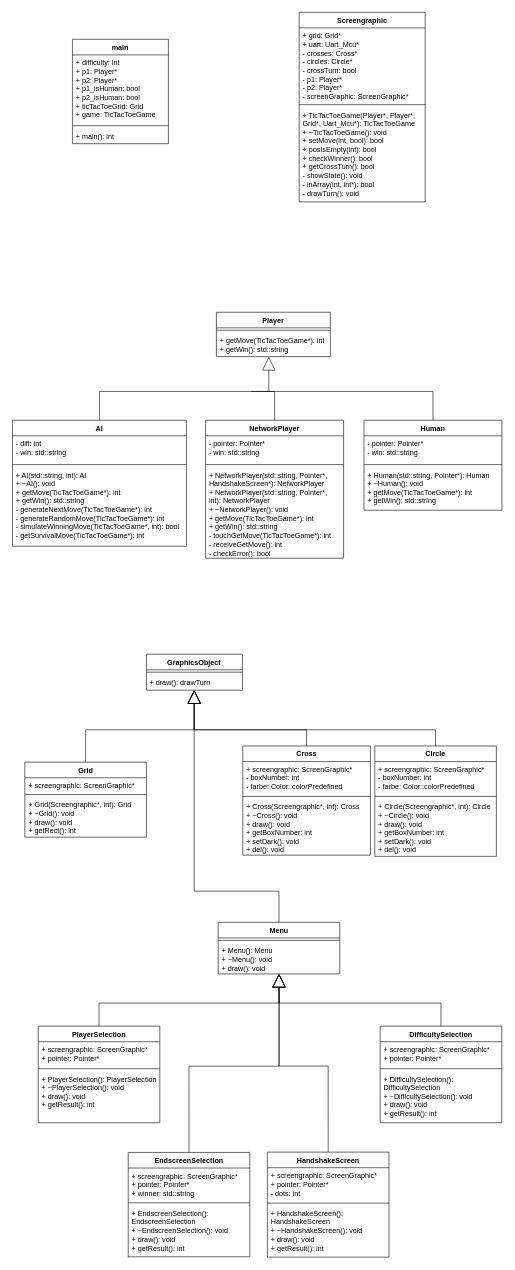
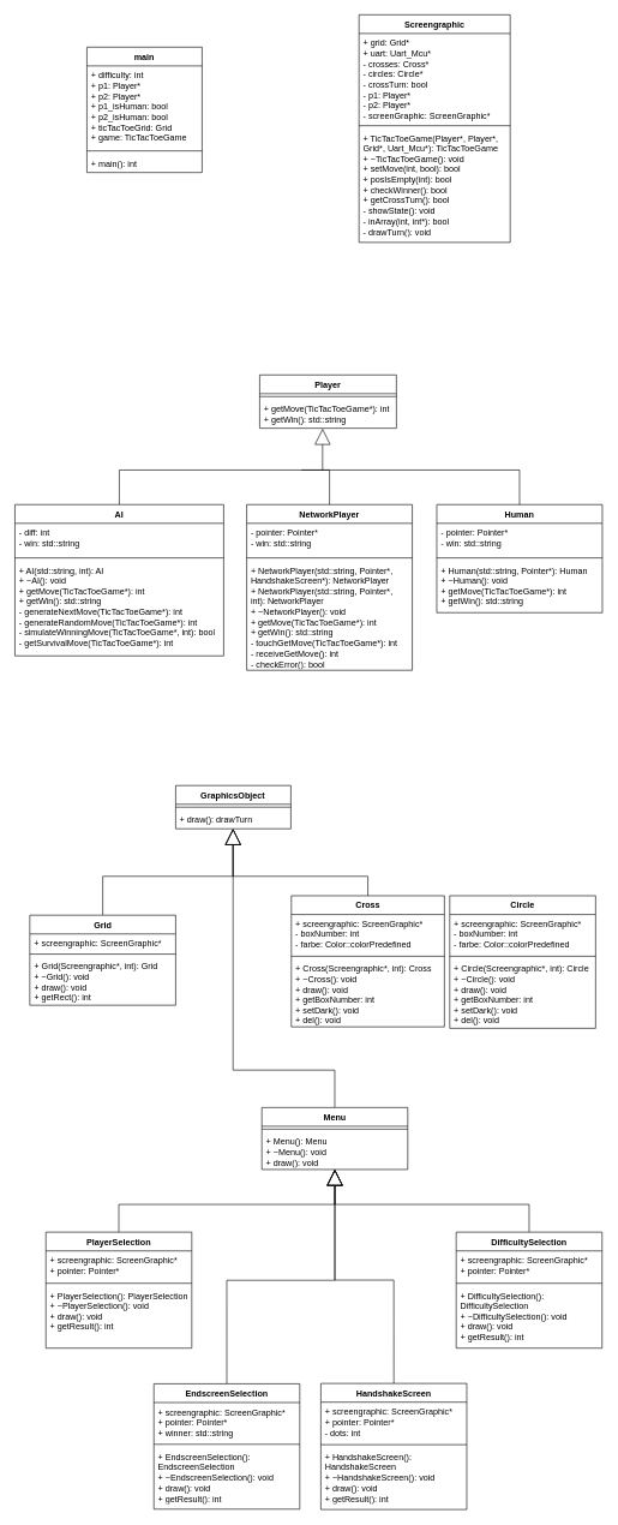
- <mxCell id="14" style="edgeStyle=orthogonalEdgeStyle;rounded=0;orthogonalLoop=1;jettySize=auto;html=1;exitX=0.5;exitY=0;exitDx=0;exitDy=0;endArrow=block;endFill=0;endSize=20;" edge="1" parent="1" source="15" target="6"><mxGeometry relative="1" as="geometry"><Array as="points"><mxPoint x="725" y="1216" /><mxPoint x="323" y="1216" /></Array></mxGeometry></mxCell>
